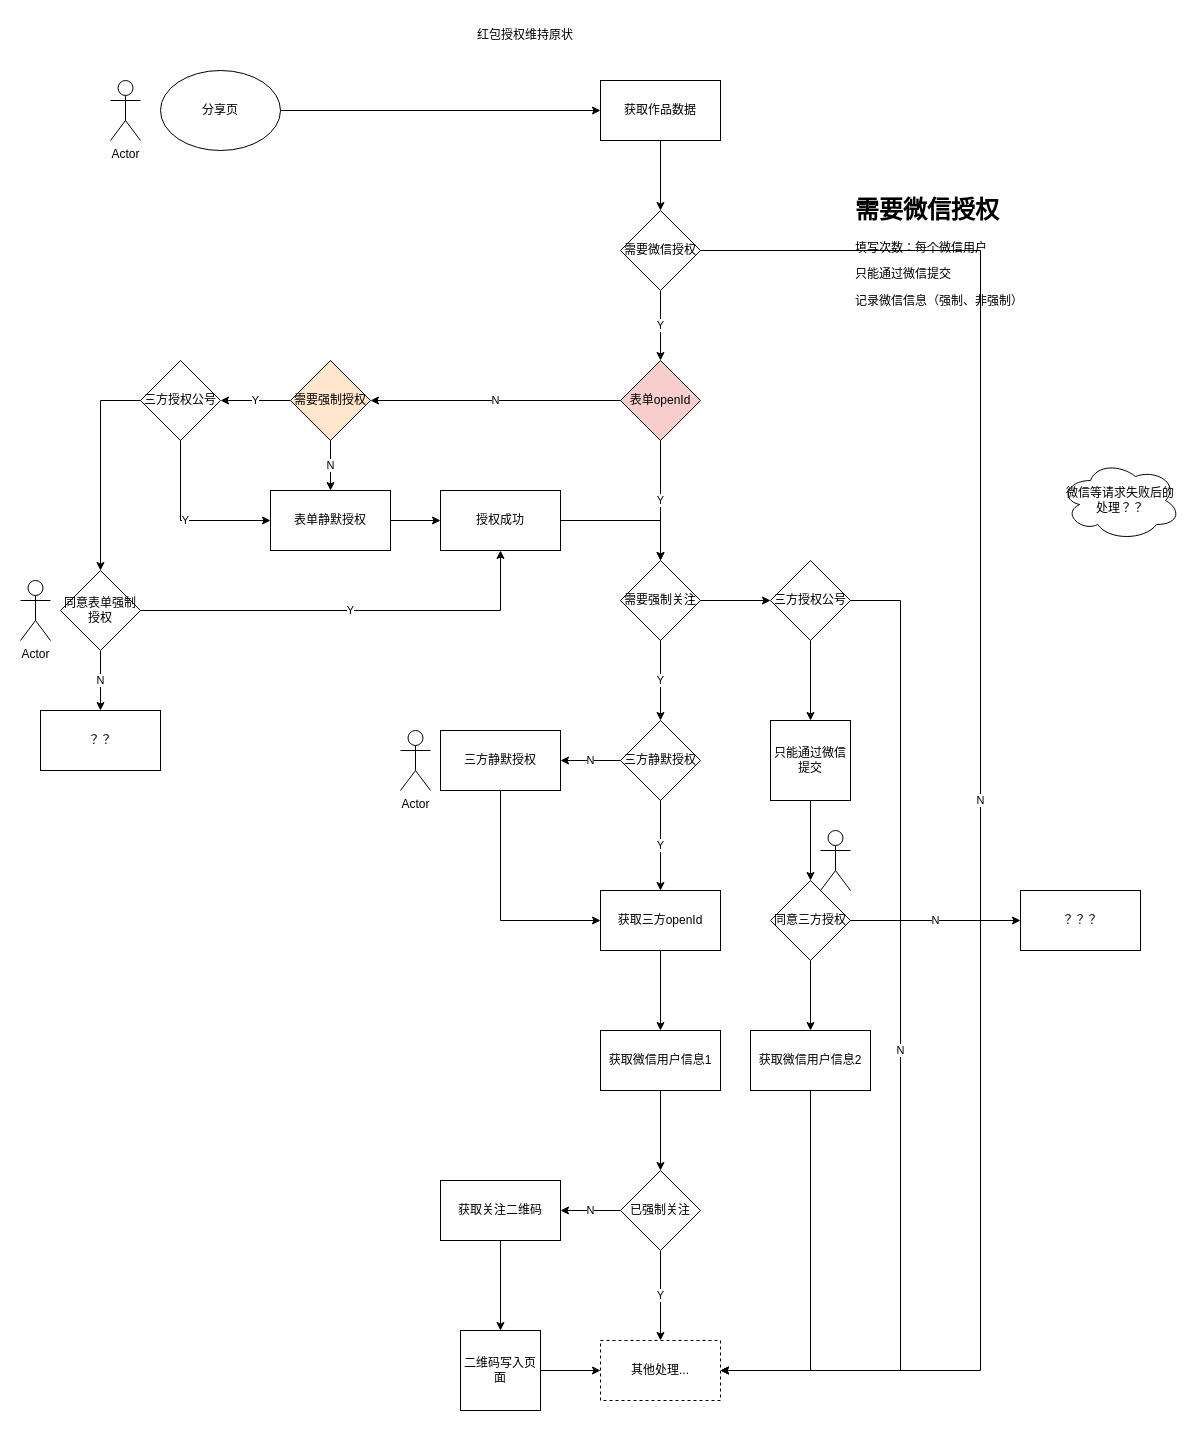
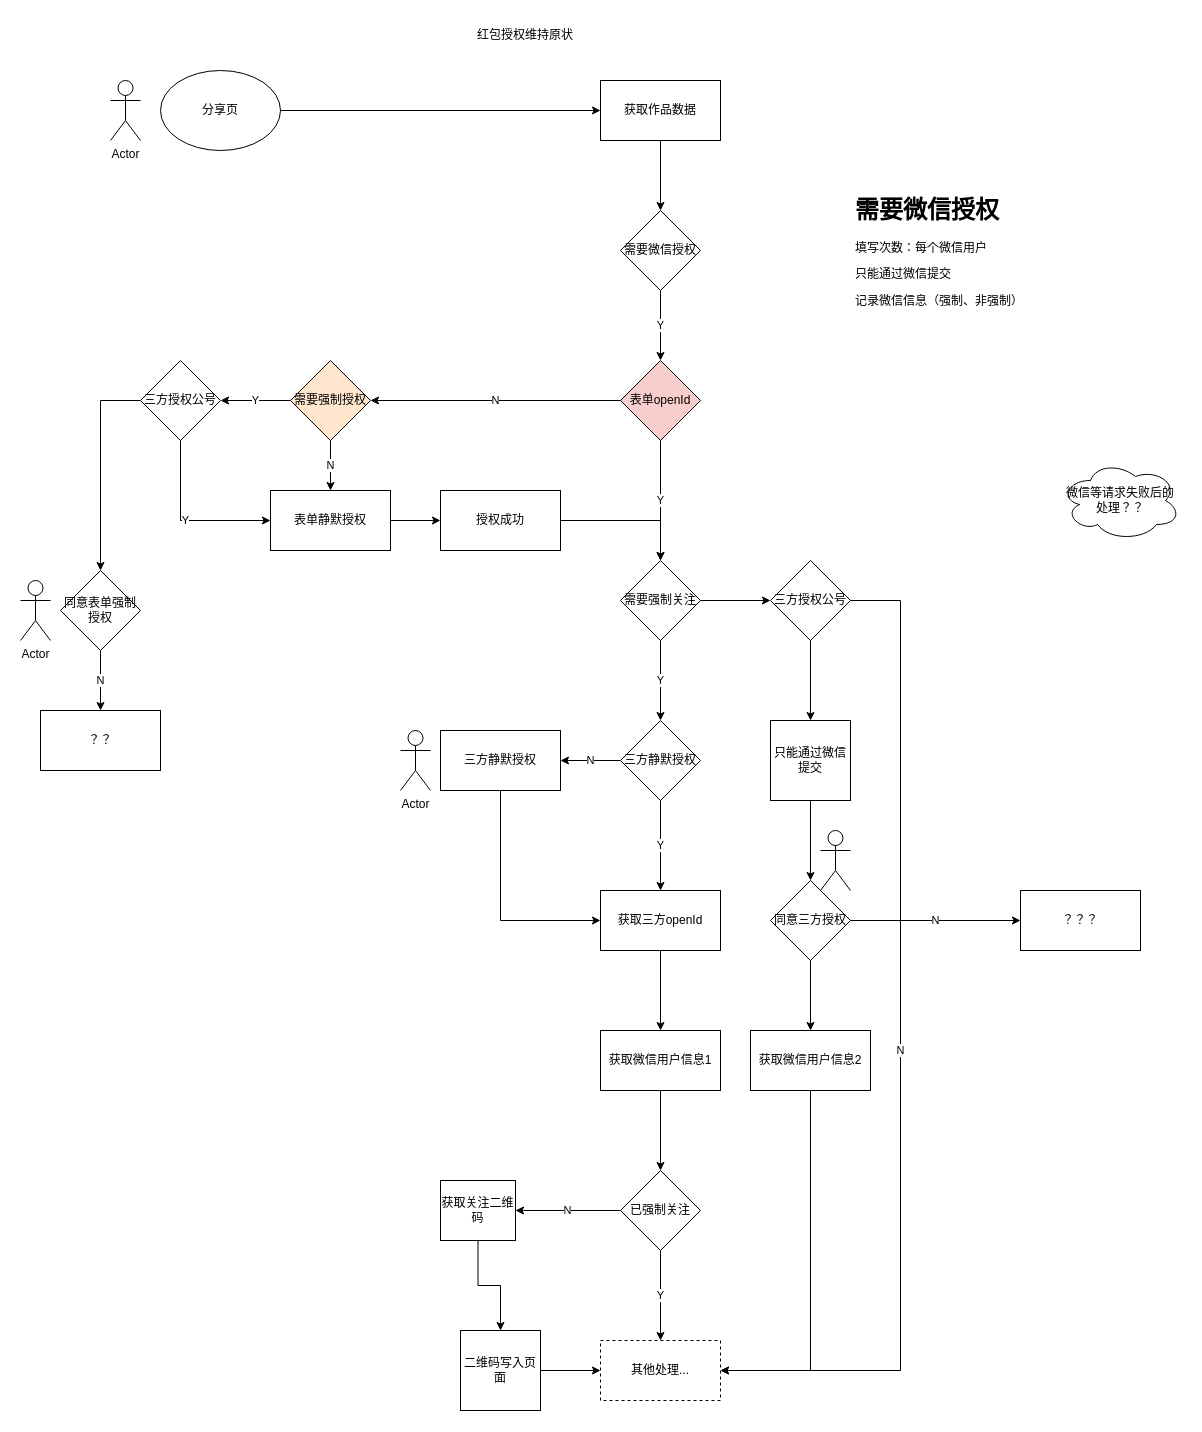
- <mxCell id="30" value="Y" style="edgeStyle=orthogonalEdgeStyle;rounded=0;orthogonalLoop=1;jettySize=auto;html=1;exitX=1;exitY=0.5;exitDx=0;exitDy=0;entryX=0.5;entryY=1;entryDx=0;entryDy=0;" edge="1" parent="1" source="31" target="28"><mxGeometry relative="1" as="geometry" /></mxCell>
- <mxCell id="8" value="N" style="edgeStyle=orthogonalEdgeStyle;rounded=0;orthogonalLoop=1;jettySize=auto;html=1;exitX=1;exitY=0.5;exitDx=0;exitDy=0;entryX=1;entryY=0.5;entryDx=0;entryDy=0;" edge="1" parent="1" source="9" target="23"><mxGeometry relative="1" as="geometry"><Array as="points"><mxPoint x="980" y="250" /><mxPoint x="980" y="1370" /></Array></mxGeometry></mxCell>
- <mxCell id="38" value="获取关注二维码" style="whiteSpace=wrap;html=1;" vertex="1" parent="1"><mxGeometry x="440" y="1180" width="120" height="60" as="geometry" /></mxCell>
+ <mxCell id="38" value="获取关注二维码" style="whiteSpace=wrap;html=1;" vertex="1" parent="1"><mxGeometry x="440" y="1180" width="75" height="60" as="geometry" /></mxCell>
